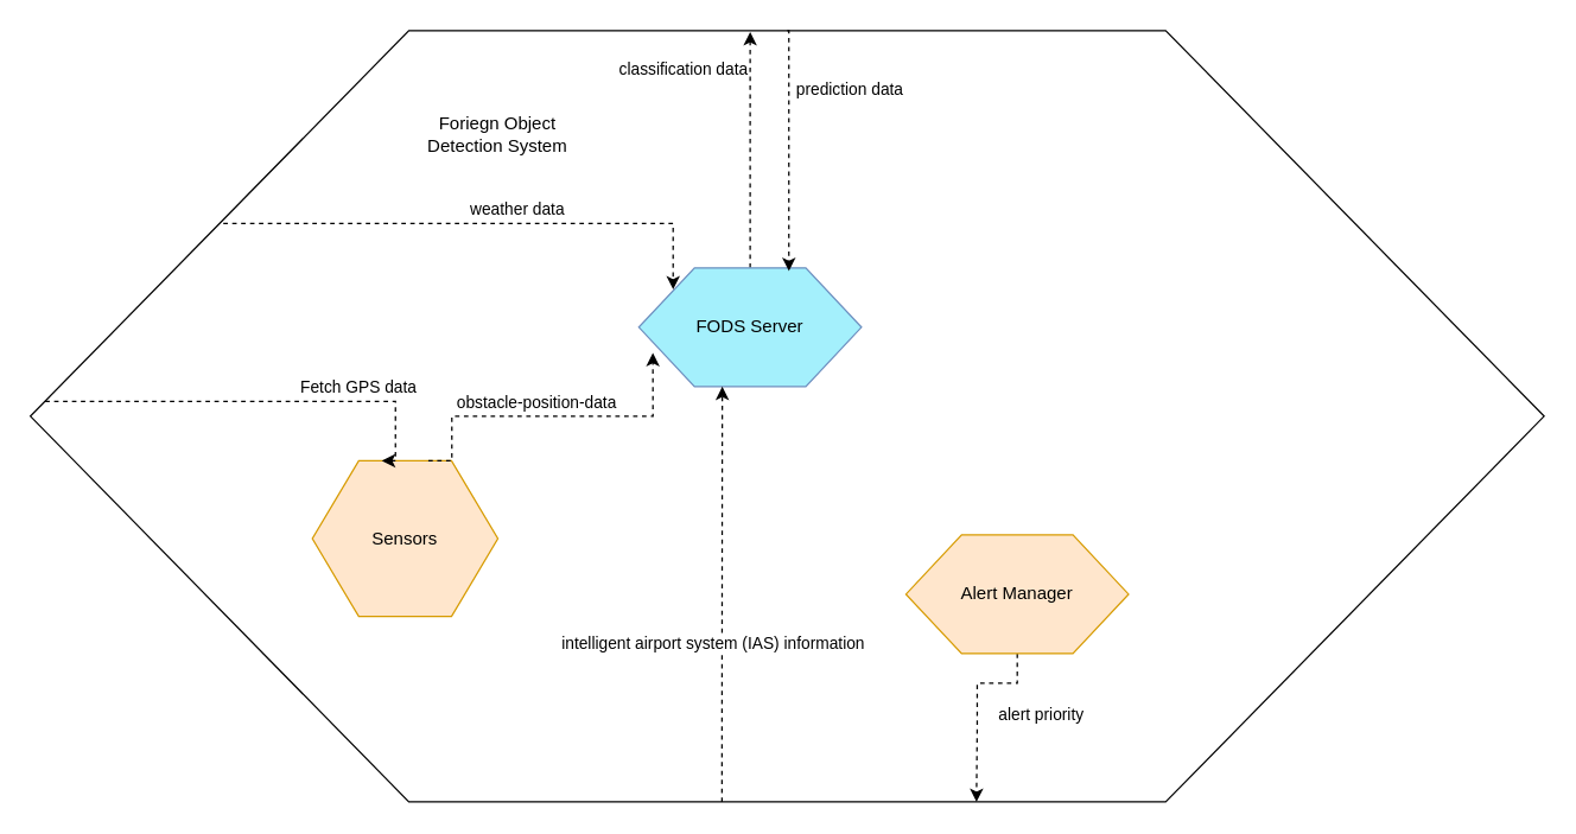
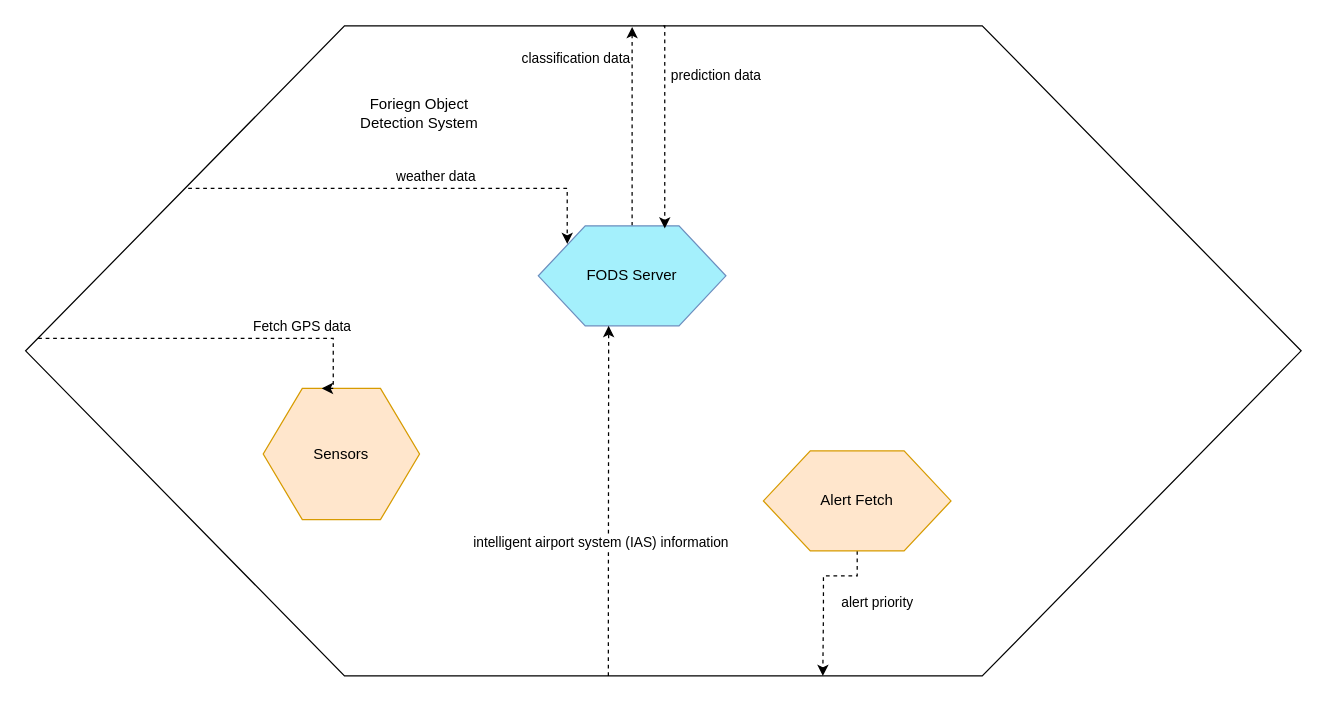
- <mxCell id="17" style="edgeStyle=orthogonalEdgeStyle;rounded=0;orthogonalLoop=1;jettySize=auto;html=1;exitX=0.625;exitY=0;exitDx=0;exitDy=0;entryX=0.063;entryY=0.716;entryDx=0;entryDy=0;entryPerimeter=0;dashed=1;" edge="1" parent="1" source="7" target="5"><mxGeometry relative="1" as="geometry"><Array as="points"><mxPoint x="304" y="280" /><mxPoint x="440" y="280" /></Array></mxGeometry></mxCell>
- <mxCell id="18" value="obstacle-position-data" style="edgeLabel;html=1;align=center;verticalAlign=middle;resizable=0;points=[];" vertex="1" connectable="0" parent="17"><mxGeometry x="-0.28" y="-1" relative="1" as="geometry"><mxPoint x="21" y="-11" as="offset" /></mxGeometry></mxCell>
- <mxCell id="10" value="Alert Manager" style="shape=hexagon;perimeter=hexagonPerimeter2;whiteSpace=wrap;html=1;size=0.25;fillColor=#ffe6cc;strokeColor=#d79b00;fontColor=#000000;" vertex="1" parent="1"><mxGeometry x="610" y="360" width="150" height="80" as="geometry" /></mxCell>
+ <mxCell id="10" value="Alert Fetch" style="shape=hexagon;perimeter=hexagonPerimeter2;whiteSpace=wrap;html=1;size=0.25;fillColor=#ffe6cc;strokeColor=#d79b00;fontColor=#000000;" vertex="1" parent="1"><mxGeometry x="610" y="360" width="150" height="80" as="geometry" /></mxCell>
